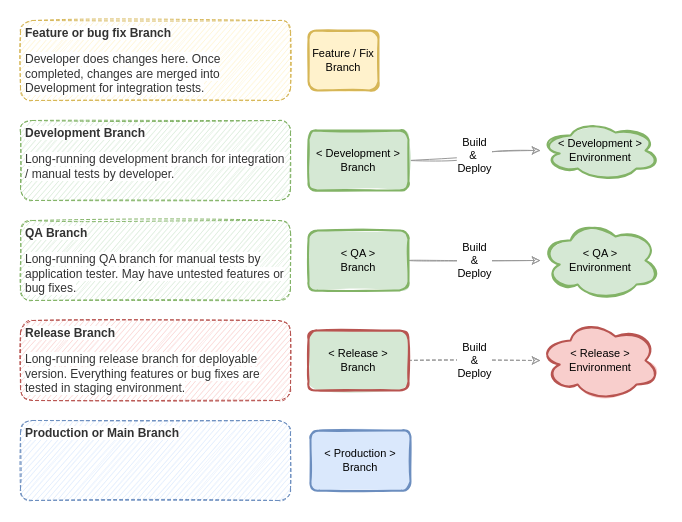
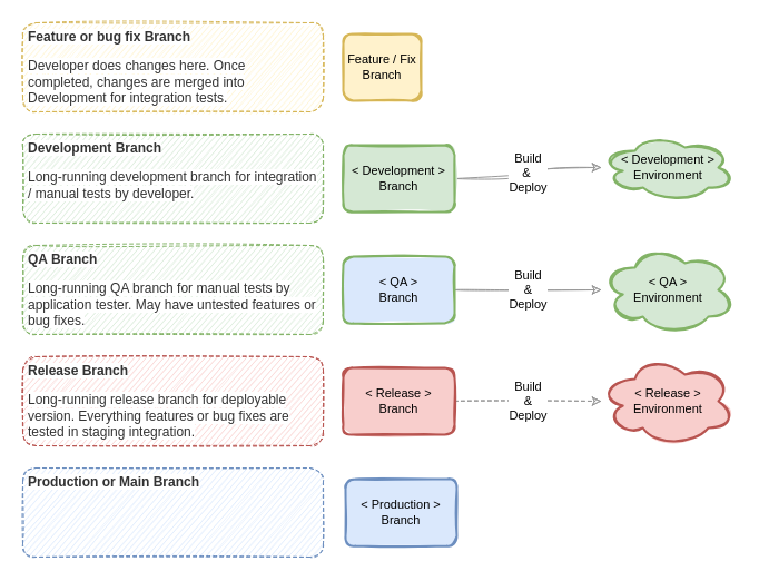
- <mxCell id="7" value="&amp;lt; QA &amp;gt;&lt;br style=&quot;font-size: 11px;&quot;&gt;Branch" style="rounded=1;whiteSpace=wrap;html=1;sketch=1;fillColor=#d5e8d4;strokeColor=#82b366;strokeWidth=2;fillStyle=solid;fontSize=11;" parent="1" vertex="1"><mxGeometry x="308" y="230" width="100" height="60" as="geometry" /></mxCell>
+ <mxCell id="7" value="&amp;lt; QA &amp;gt;&lt;br style=&quot;font-size: 11px;&quot;&gt;Branch" style="rounded=1;whiteSpace=wrap;html=1;sketch=1;fillColor=#dae8fc;strokeColor=#82b366;strokeWidth=2;fillStyle=solid;fontSize=11;" parent="1" vertex="1"><mxGeometry x="308" y="230" width="100" height="60" as="geometry" /></mxCell>
- <mxCell id="14" value="&lt;h1 style=&quot;font-size: 12px&quot;&gt;&lt;span style=&quot;color: rgb(51 , 51 , 51) ; font-family: &amp;#34;source sans pro&amp;#34; , sans-serif ; background-color: rgb(255 , 255 , 255)&quot;&gt;Release Branch&lt;/span&gt;&lt;br&gt;&lt;/h1&gt;&lt;p style=&quot;font-size: 12px&quot;&gt;&lt;font color=&quot;#333333&quot; face=&quot;source sans pro, sans-serif&quot;&gt;&lt;span style=&quot;background-color: rgb(255 , 255 , 255)&quot;&gt;Long-running release branch for deployable version. Everything features or bug fixes are tested in staging environment.&lt;/span&gt;&lt;/font&gt;&lt;/p&gt;" style="text;html=1;strokeColor=#b85450;fillColor=#f8cecc;spacing=5;spacingTop=-12;whiteSpace=wrap;overflow=hidden;rounded=1;sketch=1;fontSize=14;perimeterSpacing=0;dashed=1;" parent="1" vertex="1"><mxGeometry x="20" y="320" width="270" height="80" as="geometry" /></mxCell>
+ <mxCell id="14" value="&lt;h1 style=&quot;font-size: 12px&quot;&gt;&lt;span style=&quot;color: rgb(51 , 51 , 51) ; font-family: &amp;#34;source sans pro&amp;#34; , sans-serif ; background-color: rgb(255 , 255 , 255)&quot;&gt;Release Branch&lt;/span&gt;&lt;br&gt;&lt;/h1&gt;&lt;p style=&quot;font-size: 12px&quot;&gt;&lt;font color=&quot;#333333&quot; face=&quot;source sans pro, sans-serif&quot;&gt;&lt;span style=&quot;background-color: rgb(255 , 255 , 255)&quot;&gt;Long-running release branch for deployable version. Everything features or bug fixes are tested in staging integration.&lt;/span&gt;&lt;/font&gt;&lt;/p&gt;" style="text;html=1;strokeColor=#b85450;fillColor=#f8cecc;spacing=5;spacingTop=-12;whiteSpace=wrap;overflow=hidden;rounded=1;sketch=1;fontSize=14;perimeterSpacing=0;dashed=1;" parent="1" vertex="1"><mxGeometry x="20" y="320" width="270" height="80" as="geometry" /></mxCell>
- <mxCell id="9" value="&amp;lt; Release &amp;gt;&lt;br style=&quot;font-size: 11px;&quot;&gt;Branch" style="rounded=1;whiteSpace=wrap;html=1;sketch=1;fillColor=#d5e8d4;strokeColor=#b85450;strokeWidth=2;fillStyle=solid;fontSize=11;" parent="1" vertex="1"><mxGeometry x="308" y="330" width="100" height="60" as="geometry" /></mxCell>
+ <mxCell id="9" value="&amp;lt; Release &amp;gt;&lt;br style=&quot;font-size: 11px;&quot;&gt;Branch" style="rounded=1;whiteSpace=wrap;html=1;sketch=1;fillColor=#f8cecc;strokeColor=#b85450;strokeWidth=2;fillStyle=solid;fontSize=11;" parent="1" vertex="1"><mxGeometry x="308" y="330" width="100" height="60" as="geometry" /></mxCell>
